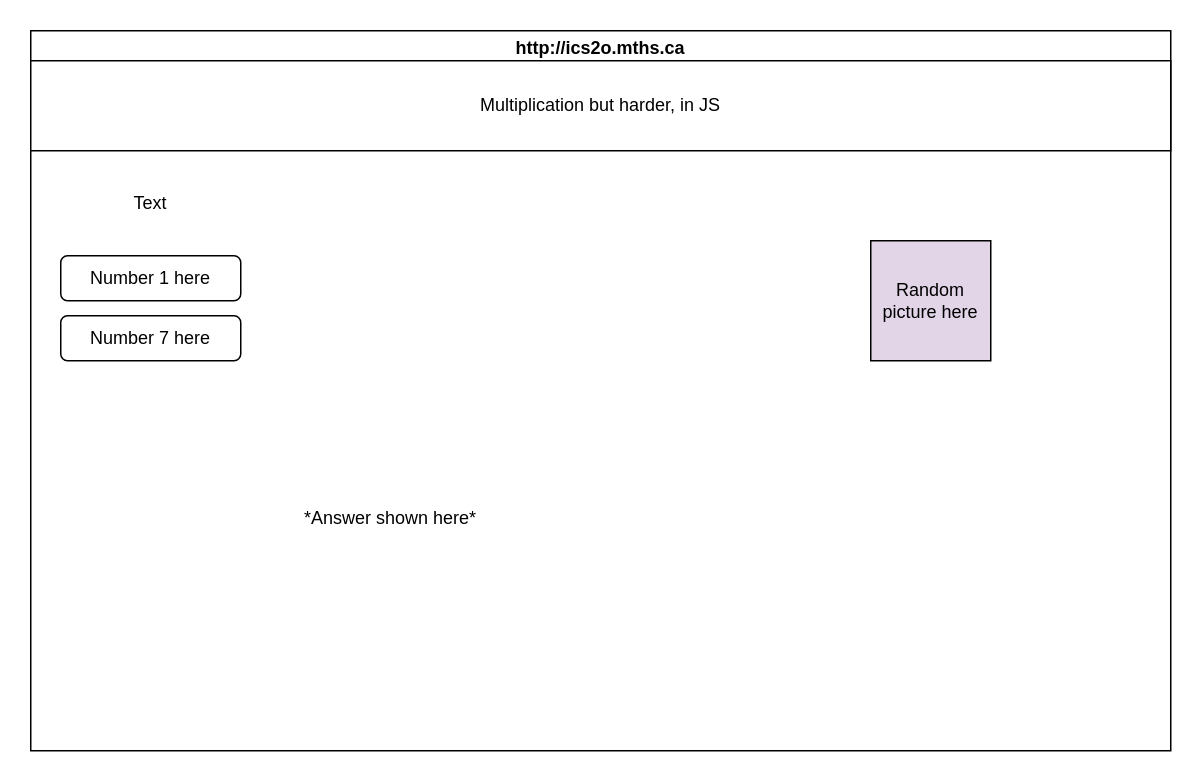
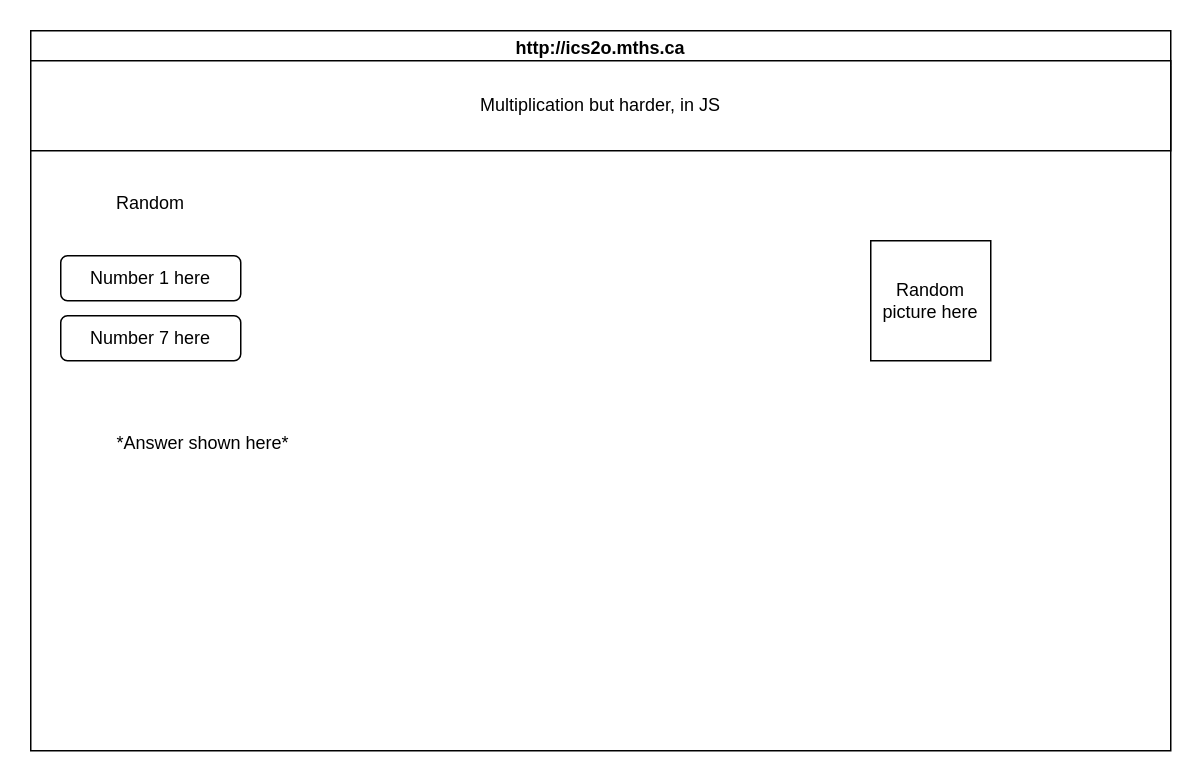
- <mxCell id="8" value="Text" style="text;html=1;strokeColor=none;fillColor=none;align=center;verticalAlign=middle;whiteSpace=wrap;rounded=0;" vertex="1" parent="2"><mxGeometry x="50" y="100" width="60" height="30" as="geometry" /></mxCell>
+ <mxCell id="8" value="Random" style="text;html=1;strokeColor=none;fillColor=none;align=center;verticalAlign=middle;whiteSpace=wrap;rounded=0;" vertex="1" parent="2"><mxGeometry x="50" y="100" width="60" height="30" as="geometry" /></mxCell>
- <mxCell id="6" value="Random picture here" style="whiteSpace=wrap;html=1;aspect=fixed;fillColor=#e1d5e7;" vertex="1" parent="2"><mxGeometry x="560" y="140" width="80" height="80" as="geometry" /></mxCell>
+ <mxCell id="6" value="Random picture here" style="whiteSpace=wrap;html=1;aspect=fixed;" vertex="1" parent="2"><mxGeometry x="560" y="140" width="80" height="80" as="geometry" /></mxCell>
- <mxCell id="7" value="*Answer shown here*" style="text;html=1;strokeColor=none;fillColor=none;align=center;verticalAlign=middle;whiteSpace=wrap;rounded=0;" vertex="1" parent="2"><mxGeometry x="175" y="310" width="130" height="30" as="geometry" /></mxCell>
+ <mxCell id="7" value="*Answer shown here*" style="text;html=1;strokeColor=none;fillColor=none;align=center;verticalAlign=middle;whiteSpace=wrap;rounded=0;" vertex="1" parent="2"><mxGeometry x="50" y="260" width="130" height="30" as="geometry" /></mxCell>
